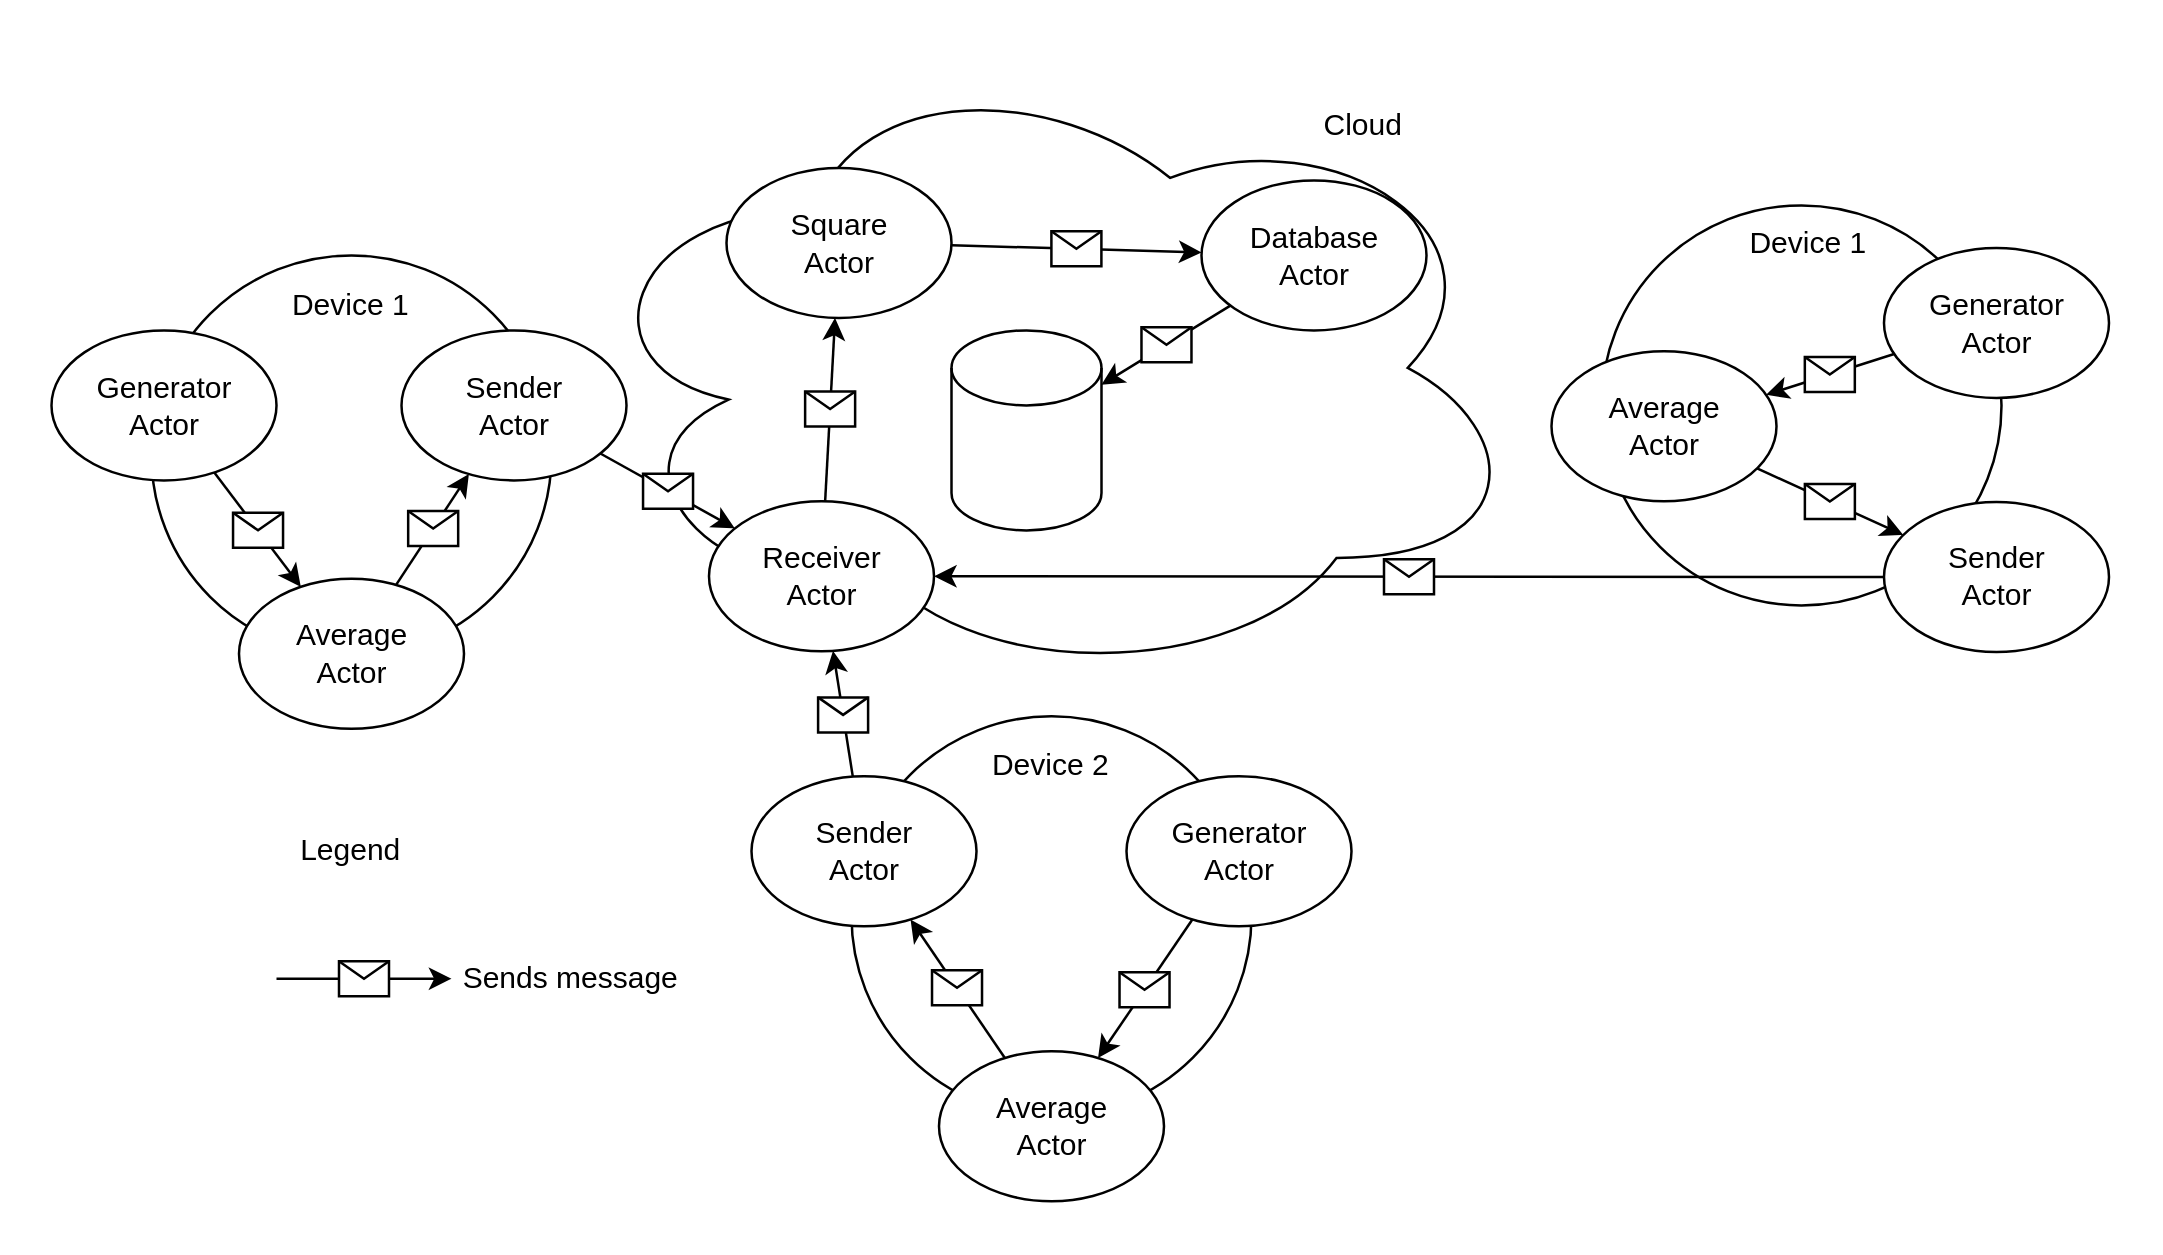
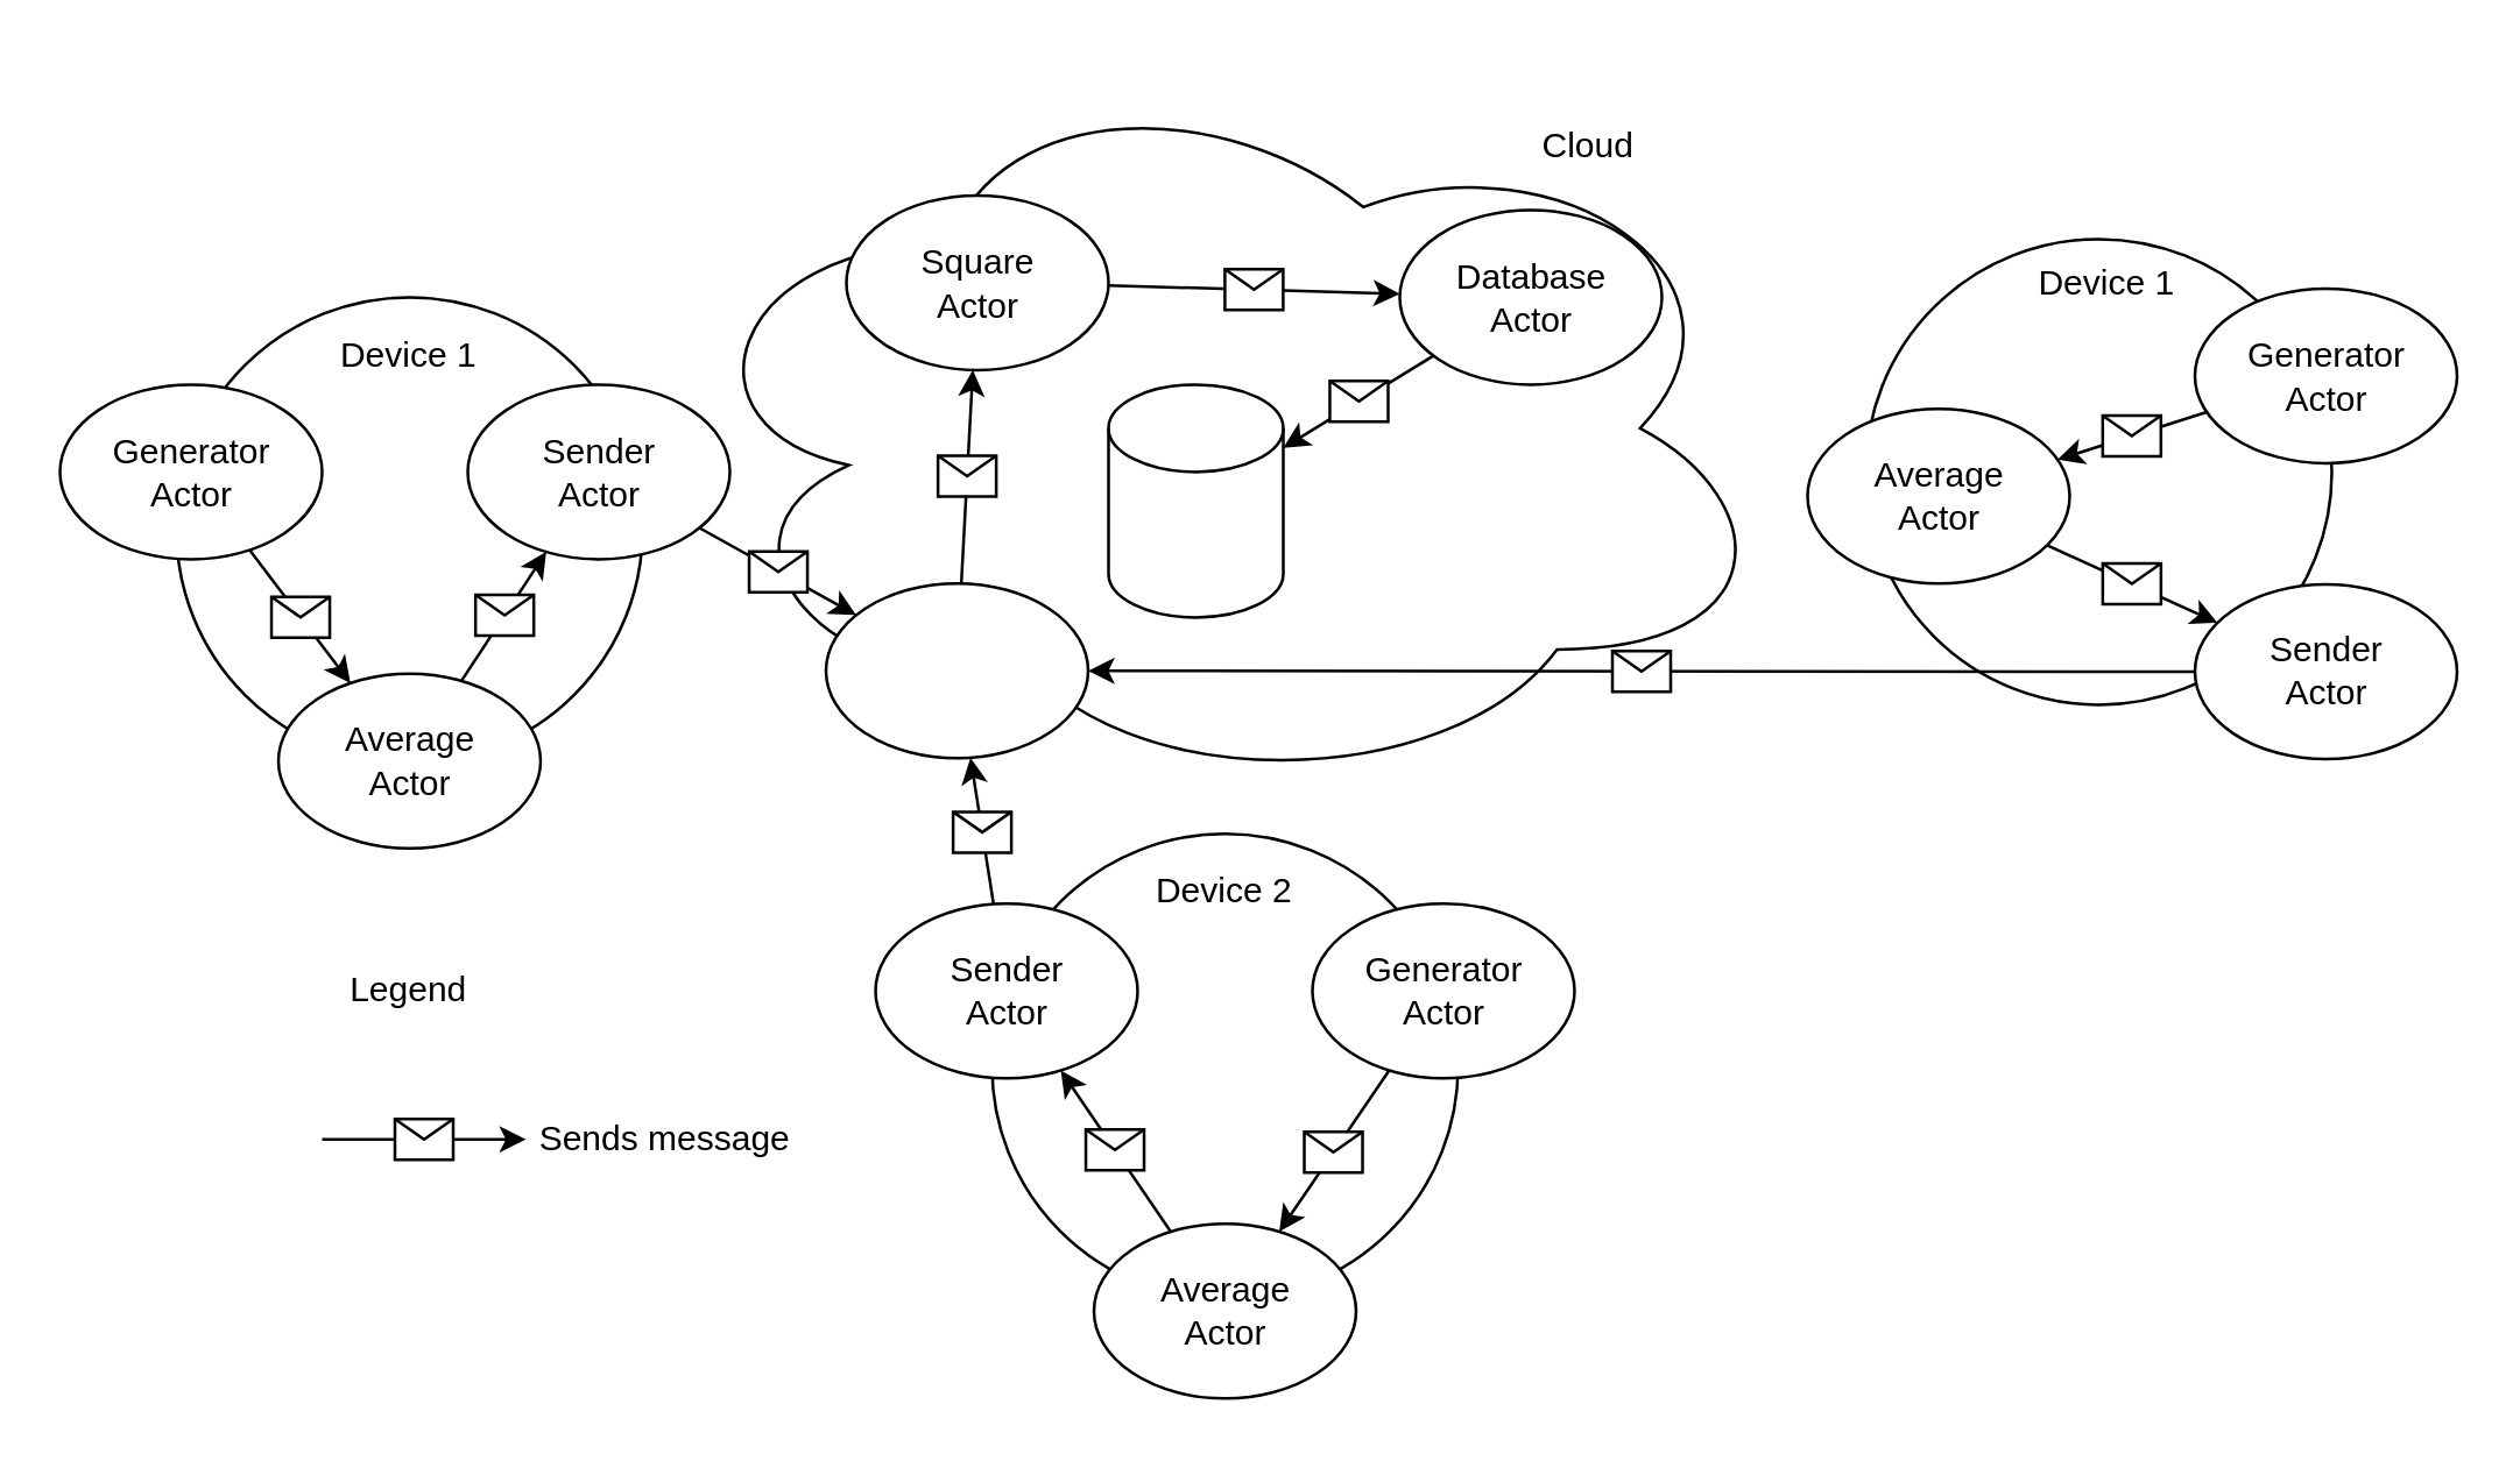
- <mxCell id="28" value="Receiver Actor" style="text;html=1;strokeColor=none;fillColor=none;align=center;verticalAlign=middle;whiteSpace=wrap;rounded=0;" parent="26" vertex="1"><mxGeometry x="22.5" y="18.75" width="45" height="22.5" as="geometry" /></mxCell>
